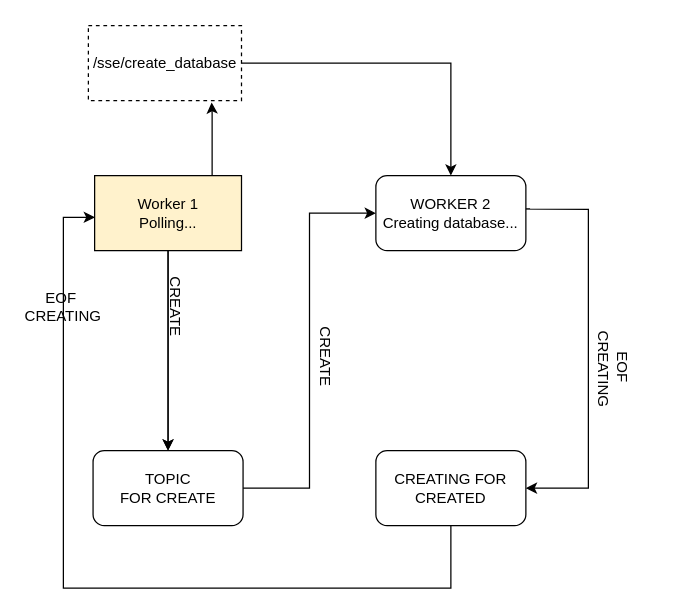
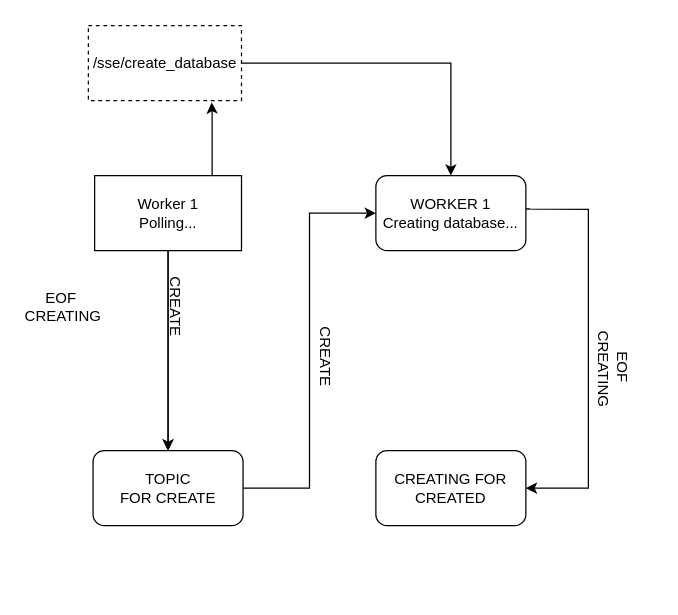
- <mxCell id="5" value="Worker 1&lt;div&gt;Polling...&lt;/div&gt;" style="rounded=0;whiteSpace=wrap;html=1;fillColor=#fff2cc;" vertex="1" parent="1"><mxGeometry x="75" y="140" width="117.5" height="60" as="geometry" /></mxCell>
+ <mxCell id="5" value="Worker 1&lt;div&gt;Polling...&lt;/div&gt;" style="rounded=0;whiteSpace=wrap;html=1;" vertex="1" parent="1"><mxGeometry x="75" y="140" width="117.5" height="60" as="geometry" /></mxCell>
- <mxCell id="10" value="WORKER 2&lt;div&gt;Creating database...&lt;/div&gt;" style="rounded=1;whiteSpace=wrap;html=1;" vertex="1" parent="1"><mxGeometry x="300" y="140" width="120" height="60" as="geometry" /></mxCell>
+ <mxCell id="10" value="WORKER 1&lt;div&gt;Creating database...&lt;/div&gt;" style="rounded=1;whiteSpace=wrap;html=1;" vertex="1" parent="1"><mxGeometry x="300" y="140" width="120" height="60" as="geometry" /></mxCell>
- <mxCell id="16" style="edgeStyle=orthogonalEdgeStyle;rounded=0;orthogonalLoop=1;jettySize=auto;html=1;entryX=0.002;entryY=0.556;entryDx=0;entryDy=0;entryPerimeter=0;" edge="1" parent="1" source="17" target="5"><mxGeometry relative="1" as="geometry"><mxPoint x="50" y="310" as="targetPoint" /><Array as="points"><mxPoint x="360" y="470" /><mxPoint x="50" y="470" /><mxPoint x="50" y="173" /></Array></mxGeometry></mxCell>
